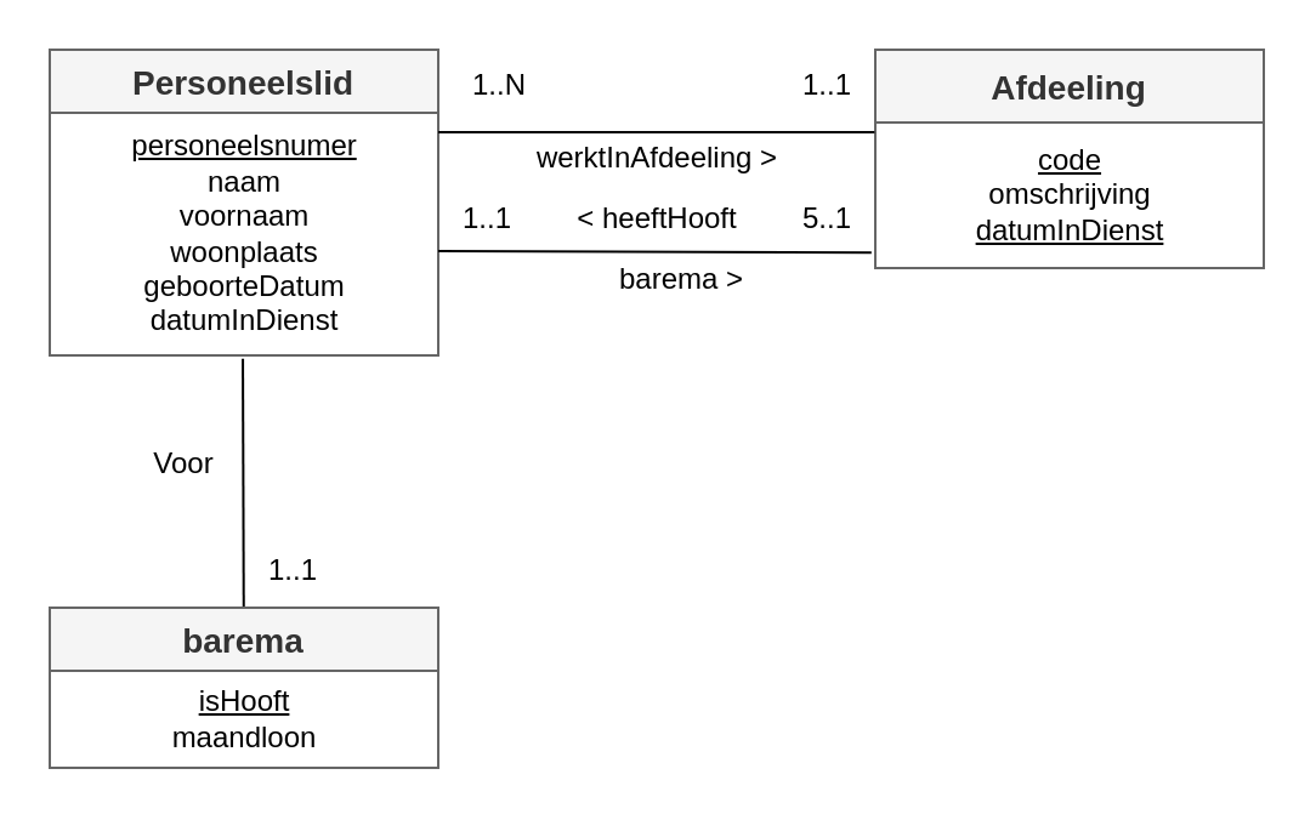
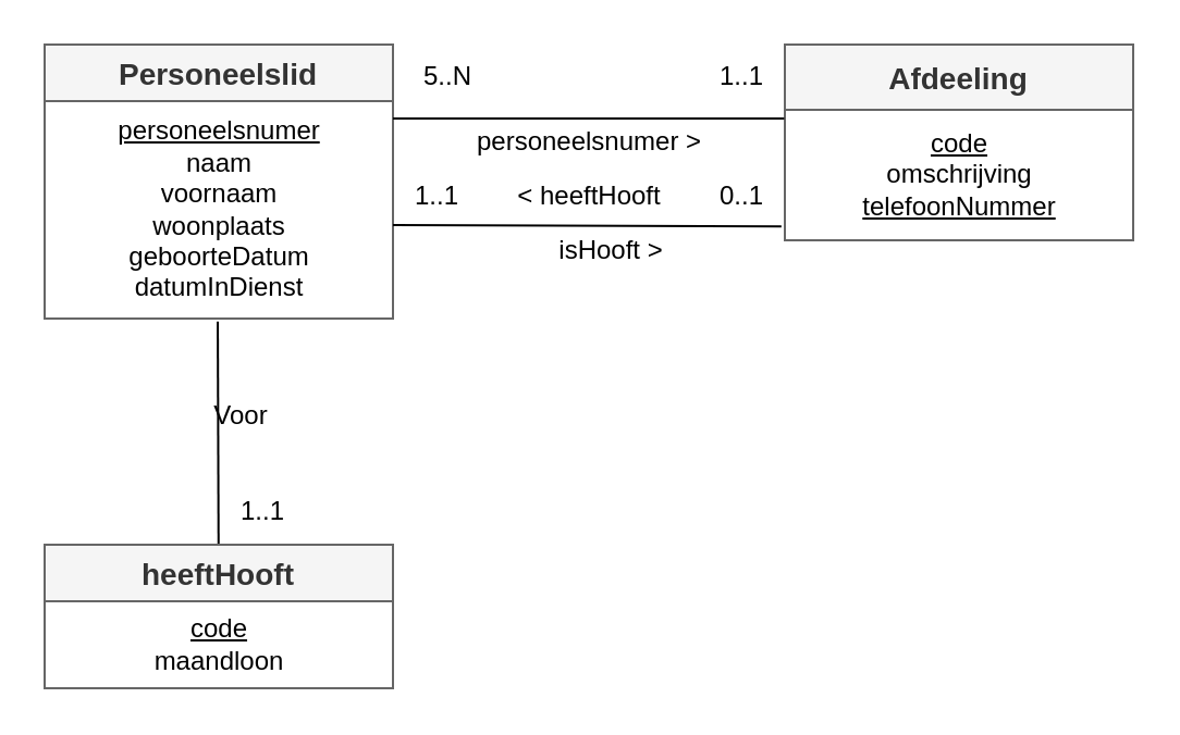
- <mxCell id="7" value="1..N" style="text;html=1;align=center;verticalAlign=middle;resizable=0;points=[];autosize=1;strokeColor=none;fillColor=none;" parent="1" vertex="1"><mxGeometry x="180" y="20" width="50" height="30" as="geometry" /></mxCell>
+ <mxCell id="7" value="5..N" style="text;html=1;align=center;verticalAlign=middle;resizable=0;points=[];autosize=1;strokeColor=none;fillColor=none;" parent="1" vertex="1"><mxGeometry x="180" y="20" width="50" height="30" as="geometry" /></mxCell>
- <mxCell id="9" value="werktInAfdeeling &amp;gt;" style="text;html=1;align=center;verticalAlign=middle;resizable=0;points=[];autosize=1;strokeColor=none;fillColor=none;" parent="1" vertex="1"><mxGeometry x="210" y="50" width="120" height="30" as="geometry" /></mxCell>
+ <mxCell id="9" value="personeelsnumer &amp;gt;" style="text;html=1;align=center;verticalAlign=middle;resizable=0;points=[];autosize=1;strokeColor=none;fillColor=none;" parent="1" vertex="1"><mxGeometry x="210" y="50" width="120" height="30" as="geometry" /></mxCell>
- <mxCell id="5" value="&lt;u&gt;code&lt;/u&gt;&lt;br&gt;omschrijving&lt;br&gt;&lt;u&gt;datumInDienst&lt;/u&gt;&lt;br&gt;" style="text;html=1;align=center;verticalAlign=middle;resizable=0;points=[];autosize=1;strokeColor=none;fillColor=none;" parent="4" vertex="1"><mxGeometry y="30" width="160" height="60" as="geometry" /></mxCell>
+ <mxCell id="5" value="&lt;u&gt;code&lt;/u&gt;&lt;br&gt;omschrijving&lt;br&gt;&lt;u&gt;telefoonNummer&lt;/u&gt;&lt;br&gt;" style="text;html=1;align=center;verticalAlign=middle;resizable=0;points=[];autosize=1;strokeColor=none;fillColor=none;" parent="4" vertex="1"><mxGeometry y="30" width="160" height="60" as="geometry" /></mxCell>
- <mxCell id="17" value="5..1" style="text;html=1;align=center;verticalAlign=middle;resizable=0;points=[];autosize=1;strokeColor=none;fillColor=none;" parent="1" vertex="1"><mxGeometry x="320" y="75" width="40" height="30" as="geometry" /></mxCell>
+ <mxCell id="17" value="0..1" style="text;html=1;align=center;verticalAlign=middle;resizable=0;points=[];autosize=1;strokeColor=none;fillColor=none;" parent="1" vertex="1"><mxGeometry x="320" y="75" width="40" height="30" as="geometry" /></mxCell>
- <mxCell id="19" value="barema &amp;gt;" style="text;html=1;align=center;verticalAlign=middle;resizable=0;points=[];autosize=1;strokeColor=none;fillColor=none;" parent="1" vertex="1"><mxGeometry x="245" y="100" width="70" height="30" as="geometry" /></mxCell>
+ <mxCell id="19" value="isHooft &amp;gt;" style="text;html=1;align=center;verticalAlign=middle;resizable=0;points=[];autosize=1;strokeColor=none;fillColor=none;" parent="1" vertex="1"><mxGeometry x="245" y="100" width="70" height="30" as="geometry" /></mxCell>
- <mxCell id="14" value="Voor" style="text;html=1;align=center;verticalAlign=middle;resizable=0;points=[];autosize=1;strokeColor=none;fillColor=none;" parent="1" vertex="1"><mxGeometry x="50" y="176" width="50" height="30" as="geometry" /></mxCell>
+ <mxCell id="14" value="Voor" style="text;html=1;align=center;verticalAlign=middle;resizable=0;points=[];autosize=1;strokeColor=none;fillColor=none;" parent="1" vertex="1"><mxGeometry x="85" y="176" width="50" height="30" as="geometry" /></mxCell>
- <mxCell id="11" value="barema" style="swimlane;fontStyle=1;childLayout=stackLayout;horizontal=1;startSize=26;horizontalStack=0;resizeParent=1;resizeParentMax=0;resizeLast=0;collapsible=1;marginBottom=0;align=center;fontSize=14;strokeColor=#666666;fillColor=#f5f5f5;fontColor=#333333;" parent="1" vertex="1"><mxGeometry x="20" y="250" width="160" height="66" as="geometry" /></mxCell>
+ <mxCell id="11" value="heeftHooft" style="swimlane;fontStyle=1;childLayout=stackLayout;horizontal=1;startSize=26;horizontalStack=0;resizeParent=1;resizeParentMax=0;resizeLast=0;collapsible=1;marginBottom=0;align=center;fontSize=14;strokeColor=#666666;fillColor=#f5f5f5;fontColor=#333333;" parent="1" vertex="1"><mxGeometry x="20" y="250" width="160" height="66" as="geometry" /></mxCell>
- <mxCell id="12" value="&lt;u&gt;isHooft&lt;br&gt;&lt;/u&gt;maandloon&lt;u&gt;&lt;br&gt;&lt;/u&gt;" style="text;html=1;align=center;verticalAlign=middle;resizable=0;points=[];autosize=1;strokeColor=none;fillColor=none;" parent="11" vertex="1"><mxGeometry y="26" width="160" height="40" as="geometry" /></mxCell>
+ <mxCell id="12" value="&lt;u&gt;code&lt;br&gt;&lt;/u&gt;maandloon&lt;u&gt;&lt;br&gt;&lt;/u&gt;" style="text;html=1;align=center;verticalAlign=middle;resizable=0;points=[];autosize=1;strokeColor=none;fillColor=none;" parent="11" vertex="1"><mxGeometry y="26" width="160" height="40" as="geometry" /></mxCell>
